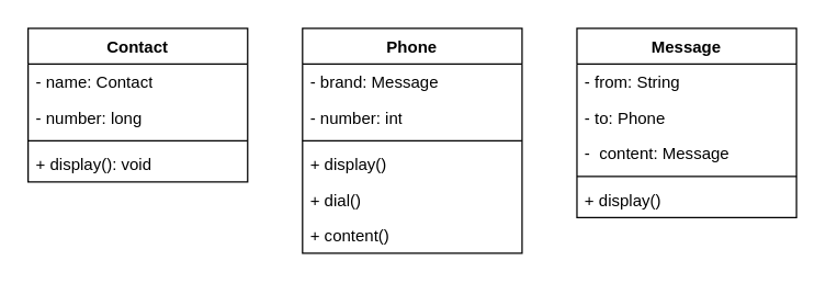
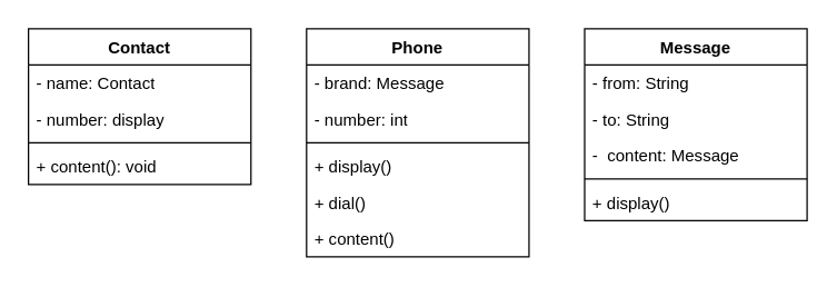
- <mxCell id="10" value="- number: long" style="text;strokeColor=none;fillColor=none;align=left;verticalAlign=top;spacingLeft=4;spacingRight=4;overflow=hidden;rotatable=0;points=[[0,0.5],[1,0.5]];portConstraint=eastwest;whiteSpace=wrap;html=1;" vertex="1" parent="8"><mxGeometry y="52" width="160" height="26" as="geometry" /></mxCell>
+ <mxCell id="10" value="- number: display" style="text;strokeColor=none;fillColor=none;align=left;verticalAlign=top;spacingLeft=4;spacingRight=4;overflow=hidden;rotatable=0;points=[[0,0.5],[1,0.5]];portConstraint=eastwest;whiteSpace=wrap;html=1;" vertex="1" parent="8"><mxGeometry y="52" width="160" height="26" as="geometry" /></mxCell>
- <mxCell id="4" value="- to: Phone" style="text;strokeColor=none;fillColor=none;align=left;verticalAlign=top;spacingLeft=4;spacingRight=4;overflow=hidden;rotatable=0;points=[[0,0.5],[1,0.5]];portConstraint=eastwest;whiteSpace=wrap;html=1;" vertex="1" parent="2"><mxGeometry y="52" width="160" height="26" as="geometry" /></mxCell>
+ <mxCell id="4" value="- to: String" style="text;strokeColor=none;fillColor=none;align=left;verticalAlign=top;spacingLeft=4;spacingRight=4;overflow=hidden;rotatable=0;points=[[0,0.5],[1,0.5]];portConstraint=eastwest;whiteSpace=wrap;html=1;" vertex="1" parent="2"><mxGeometry y="52" width="160" height="26" as="geometry" /></mxCell>
- <mxCell id="12" value="+ display(): void" style="text;strokeColor=none;fillColor=none;align=left;verticalAlign=top;spacingLeft=4;spacingRight=4;overflow=hidden;rotatable=0;points=[[0,0.5],[1,0.5]];portConstraint=eastwest;whiteSpace=wrap;html=1;" vertex="1" parent="8"><mxGeometry y="86" width="160" height="26" as="geometry" /></mxCell>
+ <mxCell id="12" value="+ content(): void" style="text;strokeColor=none;fillColor=none;align=left;verticalAlign=top;spacingLeft=4;spacingRight=4;overflow=hidden;rotatable=0;points=[[0,0.5],[1,0.5]];portConstraint=eastwest;whiteSpace=wrap;html=1;" vertex="1" parent="8"><mxGeometry y="86" width="160" height="26" as="geometry" /></mxCell>
